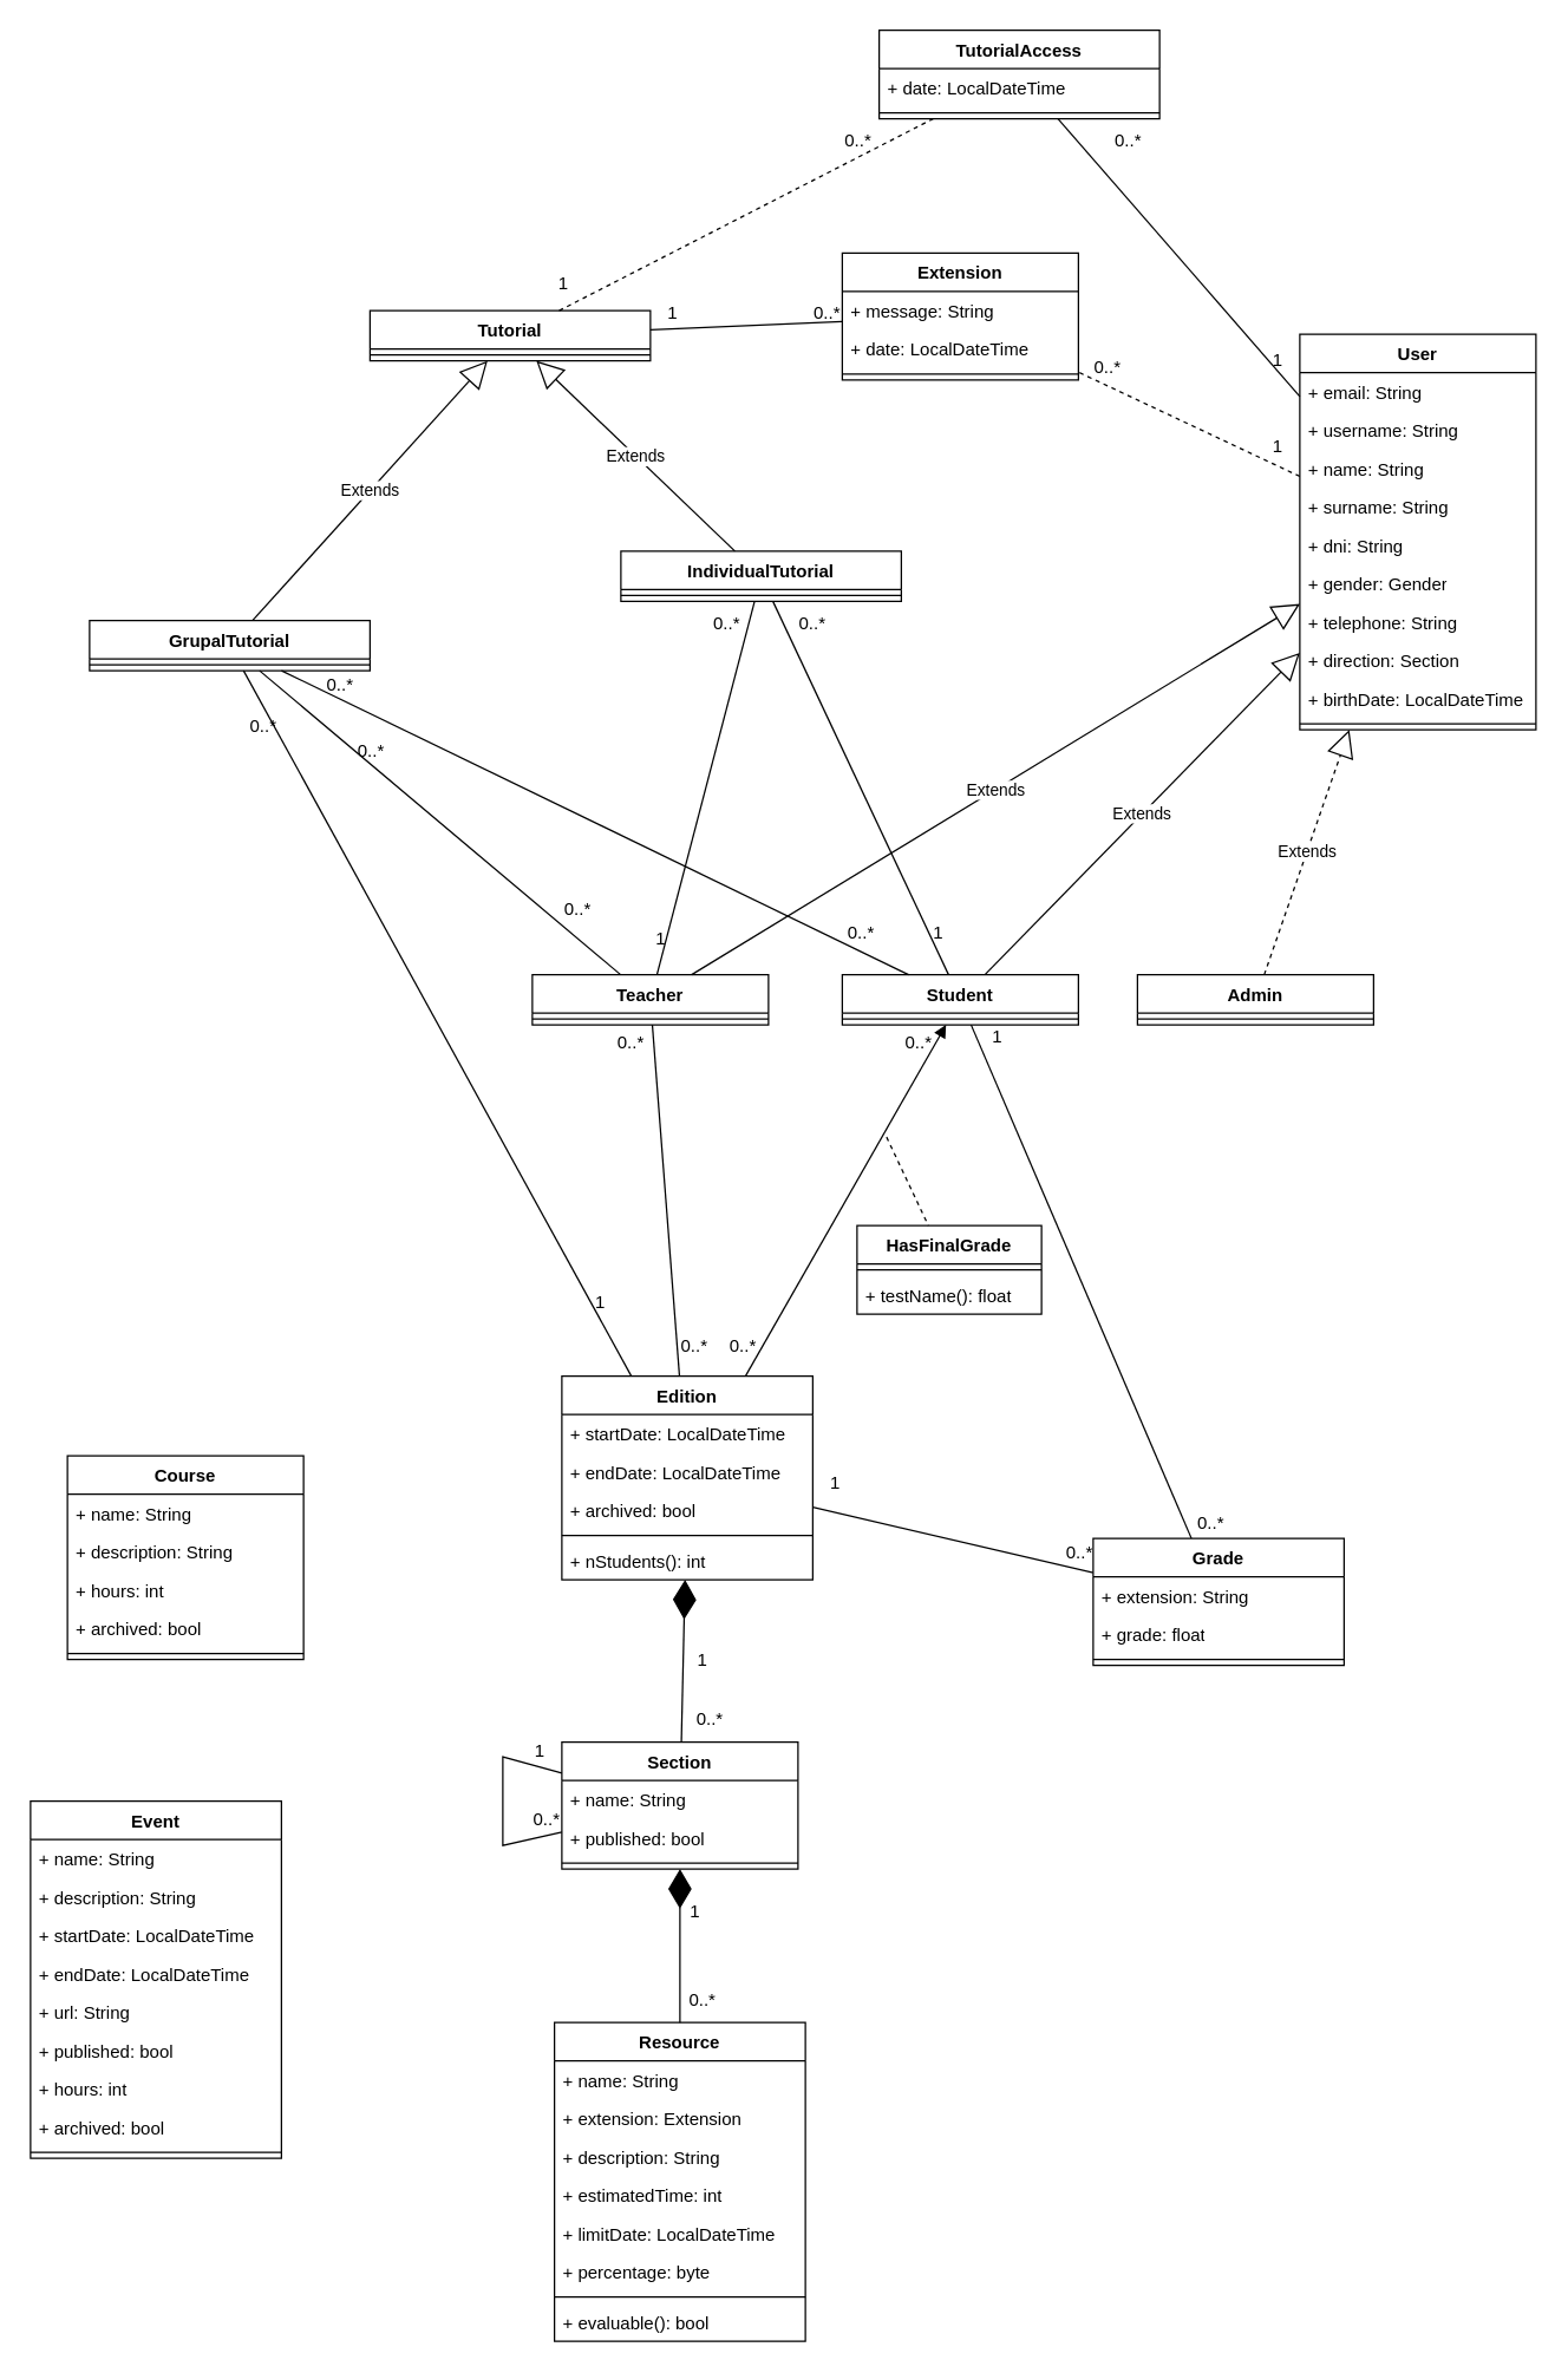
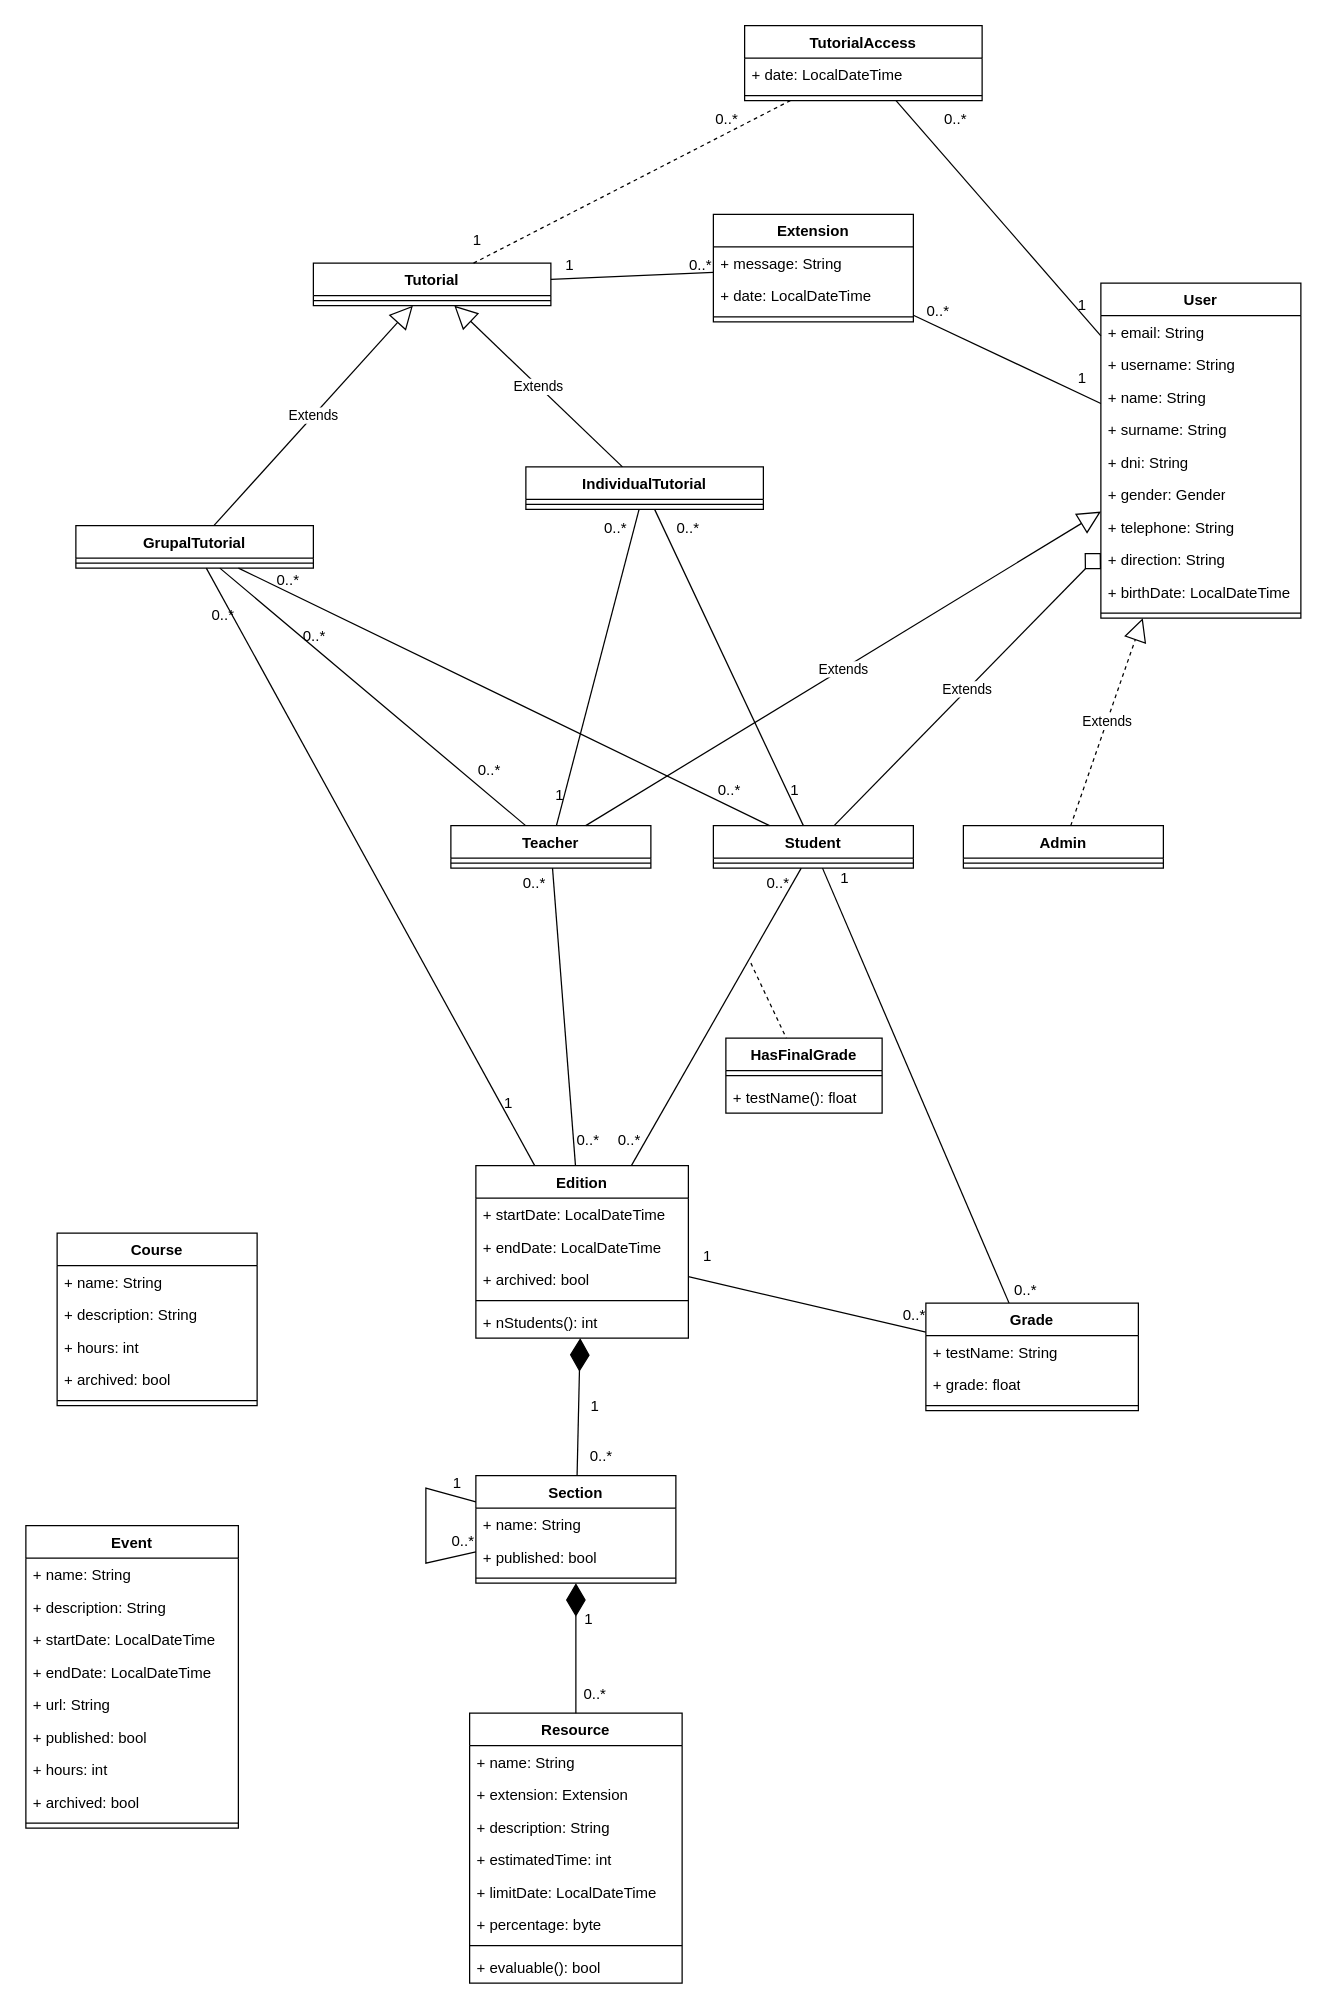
- <mxCell id="108" value="" style="endArrow=none;html=1;rounded=0;dashed=1;" parent="1" source="28" target="77" edge="1"><mxGeometry relative="1" as="geometry"><mxPoint x="890" y="287" as="sourcePoint" /><mxPoint x="725" y="90" as="targetPoint" /></mxGeometry></mxCell>
+ <mxCell id="108" value="" style="endArrow=none;html=1;rounded=0;" parent="1" source="28" target="77" edge="1"><mxGeometry relative="1" as="geometry"><mxPoint x="890" y="287" as="sourcePoint" /><mxPoint x="725" y="90" as="targetPoint" /></mxGeometry></mxCell>
- <mxCell id="36" value="+ direction: Section" style="text;strokeColor=none;fillColor=none;align=left;verticalAlign=top;spacingLeft=4;spacingRight=4;overflow=hidden;rotatable=0;points=[[0,0.5],[1,0.5]];portConstraint=eastwest;whiteSpace=wrap;html=1;" parent="28" vertex="1"><mxGeometry y="208" width="160" height="26" as="geometry" /></mxCell>
+ <mxCell id="36" value="+ direction: String" style="text;strokeColor=none;fillColor=none;align=left;verticalAlign=top;spacingLeft=4;spacingRight=4;overflow=hidden;rotatable=0;points=[[0,0.5],[1,0.5]];portConstraint=eastwest;whiteSpace=wrap;html=1;" parent="28" vertex="1"><mxGeometry y="208" width="160" height="26" as="geometry" /></mxCell>
- <mxCell id="40" value="Extends" style="endArrow=block;endSize=16;endFill=0;html=1;rounded=0;" parent="1" source="4" target="28" edge="1"><mxGeometry x="-0.001" width="160" relative="1" as="geometry"><mxPoint x="508" y="668" as="sourcePoint" /><mxPoint x="545" y="606" as="targetPoint" /><mxPoint as="offset" /></mxGeometry></mxCell>
+ <mxCell id="40" value="Extends" style="endArrow=diamond;endSize=16;endFill=0;html=1;rounded=0;" parent="1" source="4" target="28" edge="1"><mxGeometry x="-0.001" width="160" relative="1" as="geometry"><mxPoint x="508" y="668" as="sourcePoint" /><mxPoint x="545" y="606" as="targetPoint" /><mxPoint as="offset" /></mxGeometry></mxCell>
- <mxCell id="21" value="" style="endArrow=block;html=1;rounded=0;" parent="1" source="12" target="4" edge="1"><mxGeometry relative="1" as="geometry"><mxPoint x="475" y="760" as="sourcePoint" /><mxPoint x="475" y="968" as="targetPoint" /></mxGeometry></mxCell>
+ <mxCell id="21" value="" style="endArrow=none;html=1;rounded=0;" parent="1" source="12" target="4" edge="1"><mxGeometry relative="1" as="geometry"><mxPoint x="475" y="760" as="sourcePoint" /><mxPoint x="475" y="968" as="targetPoint" /></mxGeometry></mxCell>
- <mxCell id="120" value="+ extension: String" style="text;strokeColor=none;fillColor=none;align=left;verticalAlign=top;spacingLeft=4;spacingRight=4;overflow=hidden;rotatable=0;points=[[0,0.5],[1,0.5]];portConstraint=eastwest;whiteSpace=wrap;html=1;" parent="119" vertex="1"><mxGeometry y="26" width="170" height="26" as="geometry" /></mxCell>
+ <mxCell id="120" value="+ testName: String" style="text;strokeColor=none;fillColor=none;align=left;verticalAlign=top;spacingLeft=4;spacingRight=4;overflow=hidden;rotatable=0;points=[[0,0.5],[1,0.5]];portConstraint=eastwest;whiteSpace=wrap;html=1;" parent="119" vertex="1"><mxGeometry y="26" width="170" height="26" as="geometry" /></mxCell>
